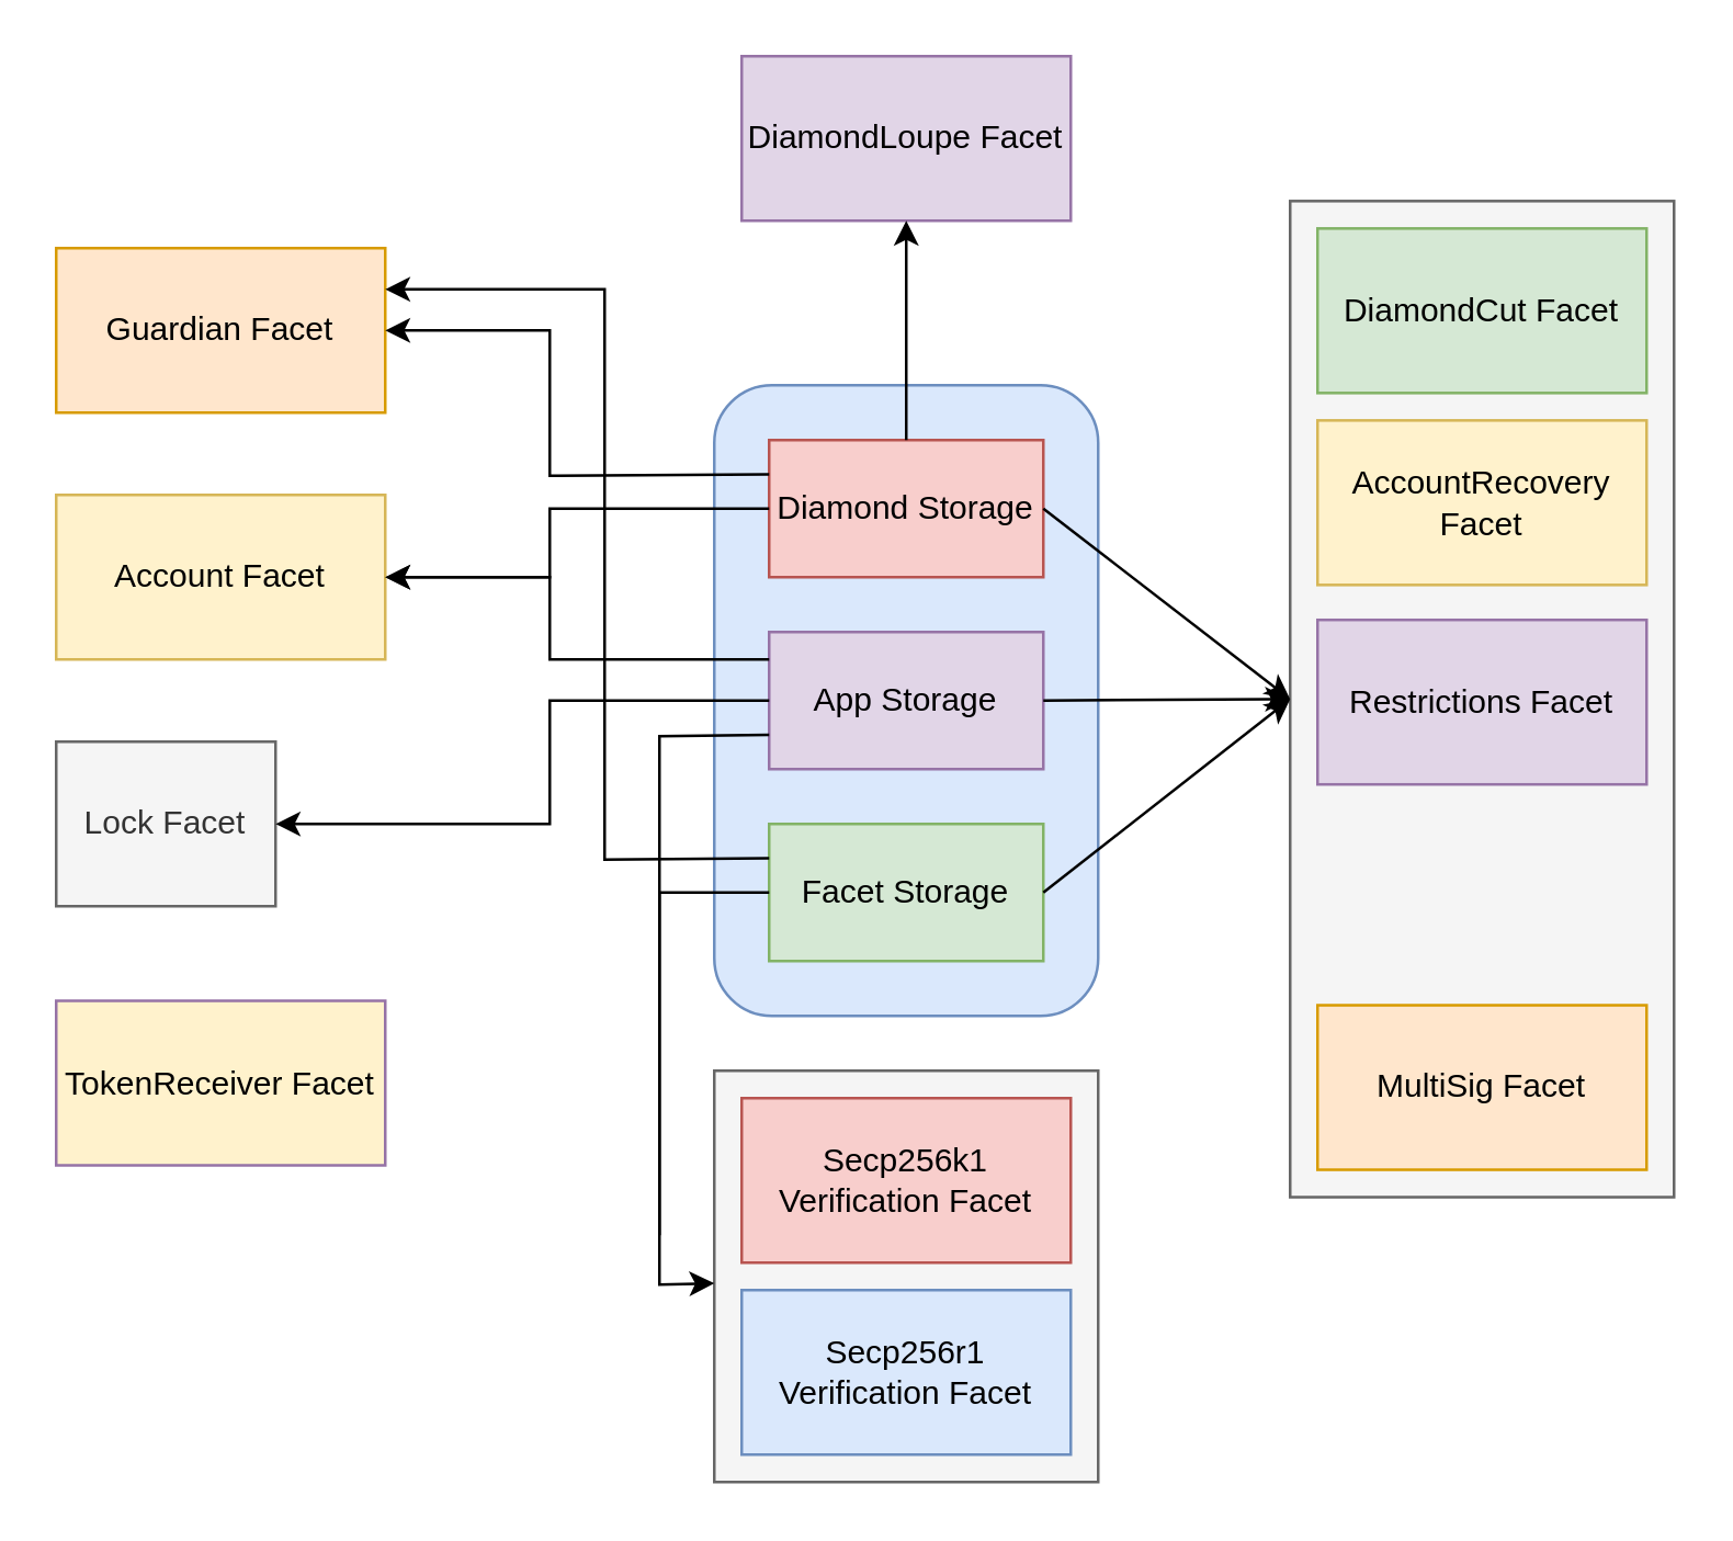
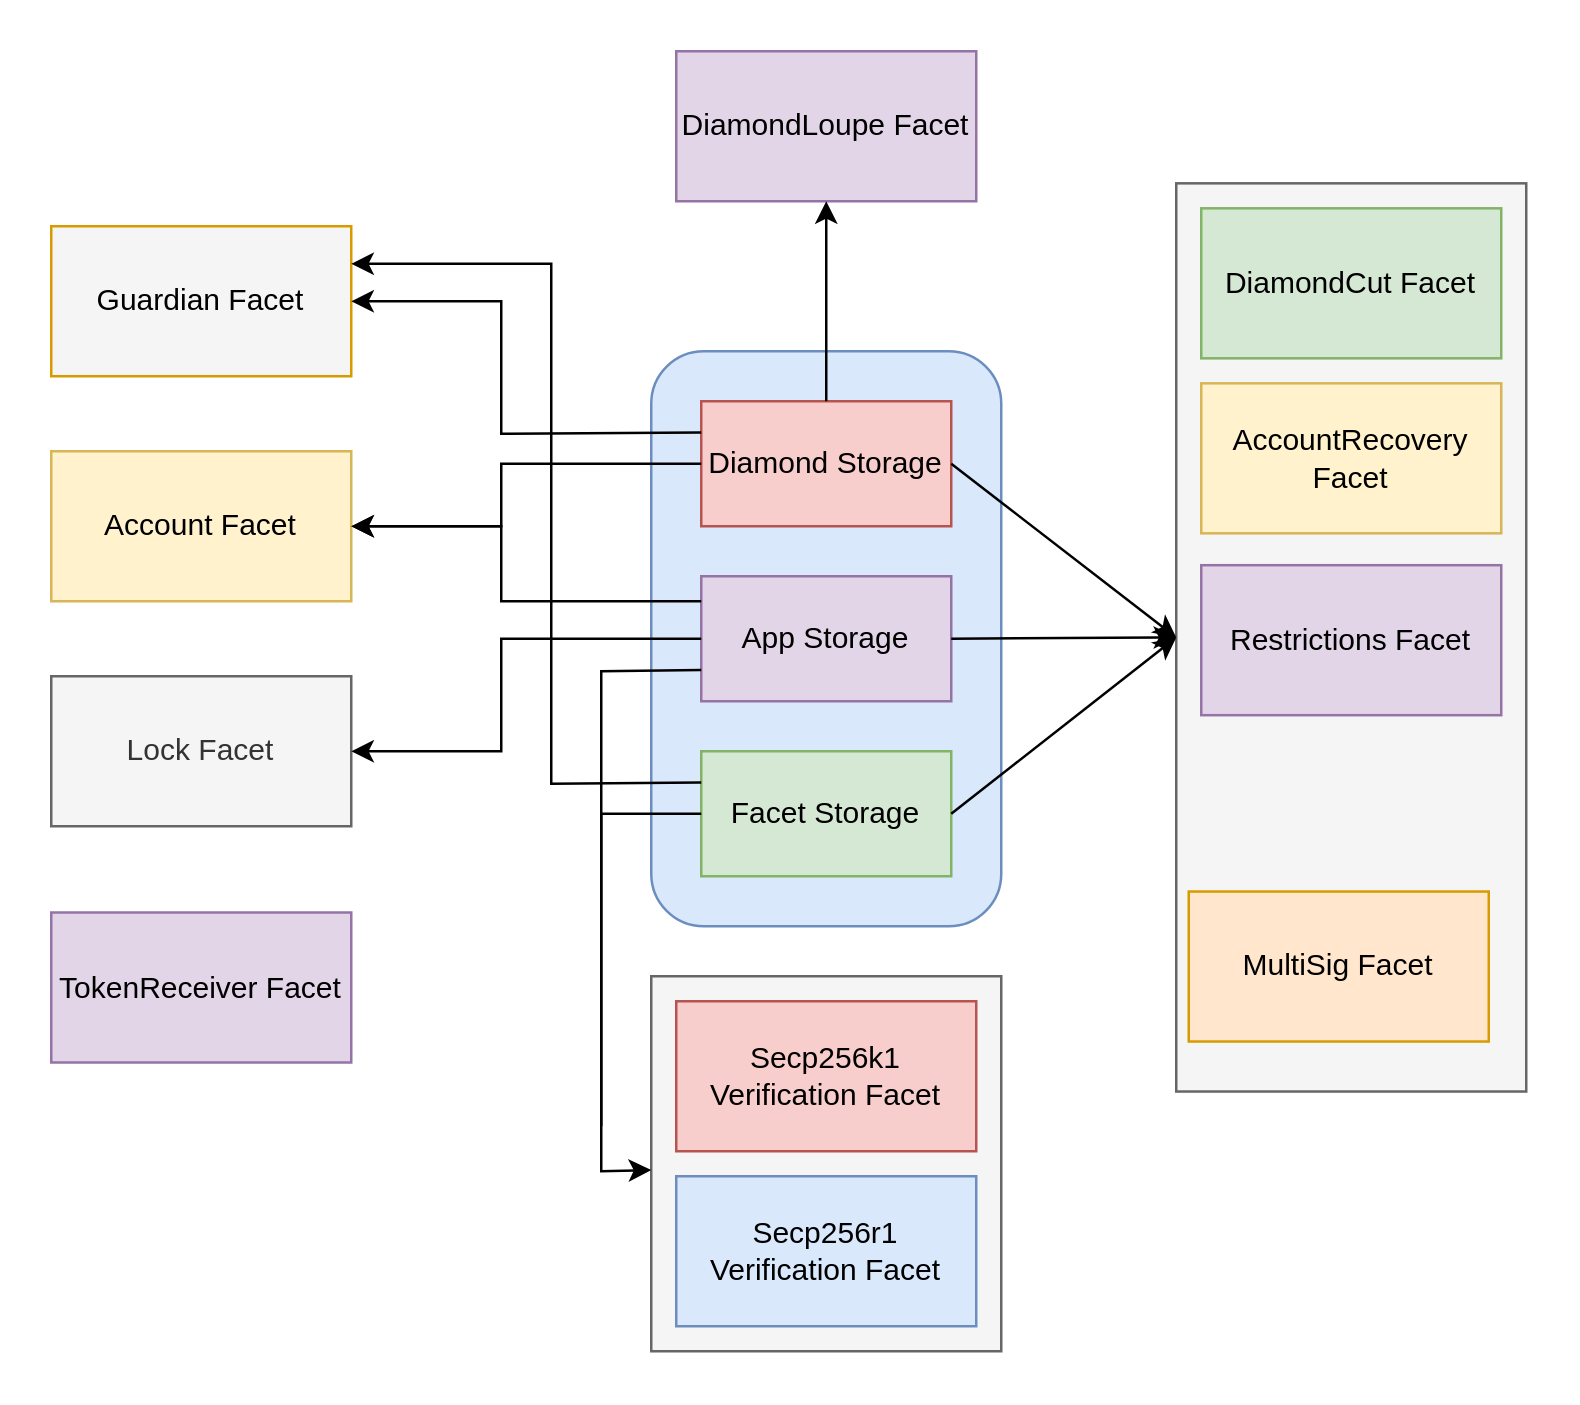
- <mxCell id="13" value="Guardian Facet" style="rounded=0;whiteSpace=wrap;html=1;fillColor=#ffe6cc;strokeColor=#d79b00;" parent="1" vertex="1"><mxGeometry x="20" y="90" width="120" height="60" as="geometry" /></mxCell>
+ <mxCell id="13" value="Guardian Facet" style="rounded=0;whiteSpace=wrap;html=1;fillColor=#f5f5f5;strokeColor=#d79b00;" parent="1" vertex="1"><mxGeometry x="20" y="90" width="120" height="60" as="geometry" /></mxCell>
- <mxCell id="15" value="Lock Facet" style="rounded=0;whiteSpace=wrap;html=1;fillColor=#f5f5f5;fontColor=#333333;strokeColor=#666666;" parent="1" vertex="1"><mxGeometry x="20" y="270" width="80" height="60" as="geometry" /></mxCell>
+ <mxCell id="15" value="Lock Facet" style="rounded=0;whiteSpace=wrap;html=1;fillColor=#f5f5f5;fontColor=#333333;strokeColor=#666666;" parent="1" vertex="1"><mxGeometry x="20" y="270" width="120" height="60" as="geometry" /></mxCell>
- <mxCell id="27" value="TokenReceiver Facet" style="rounded=0;whiteSpace=wrap;html=1;fillColor=#fff2cc;strokeColor=#9673a6;" parent="1" vertex="1"><mxGeometry x="20" y="364.5" width="120" height="60" as="geometry" /></mxCell>
+ <mxCell id="27" value="TokenReceiver Facet" style="rounded=0;whiteSpace=wrap;html=1;fillColor=#e1d5e7;strokeColor=#9673a6;" parent="1" vertex="1"><mxGeometry x="20" y="364.5" width="120" height="60" as="geometry" /></mxCell>
- <mxCell id="30" value="MultiSig Facet" style="rounded=0;whiteSpace=wrap;html=1;fillColor=#ffe6cc;strokeColor=#d79b00;" vertex="1" parent="1"><mxGeometry x="480" y="366.11" width="120" height="60" as="geometry" /></mxCell>
+ <mxCell id="30" value="MultiSig Facet" style="rounded=0;whiteSpace=wrap;html=1;fillColor=#ffe6cc;strokeColor=#d79b00;" vertex="1" parent="1"><mxGeometry x="475" y="356.11" width="120" height="60" as="geometry" /></mxCell>
